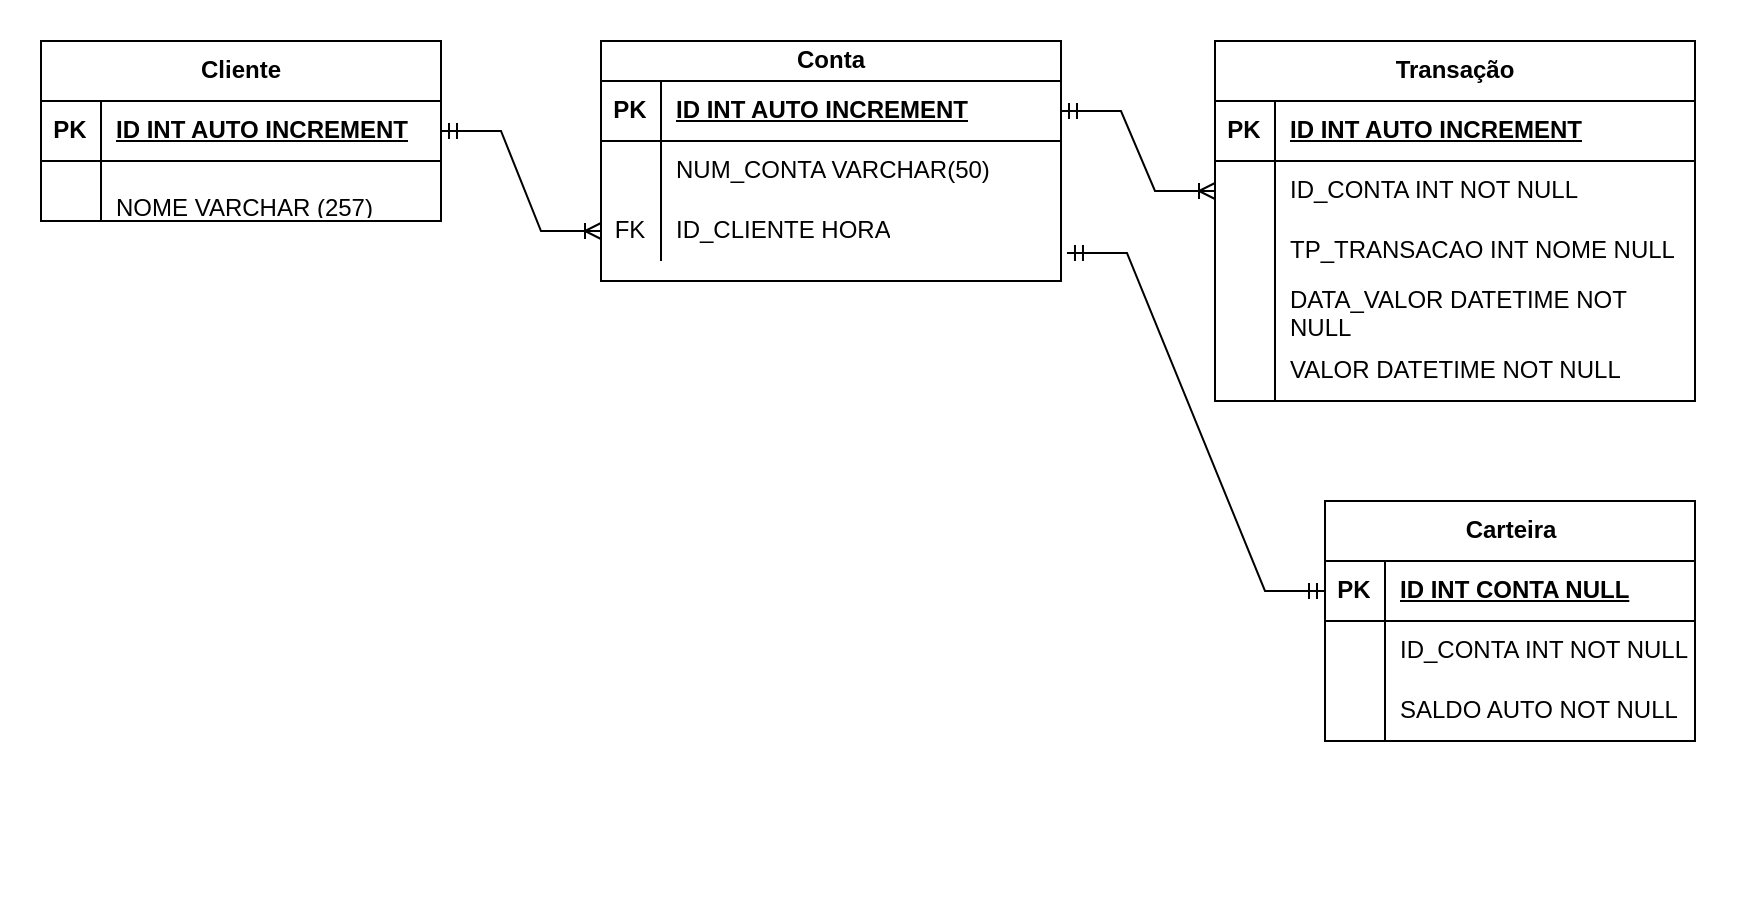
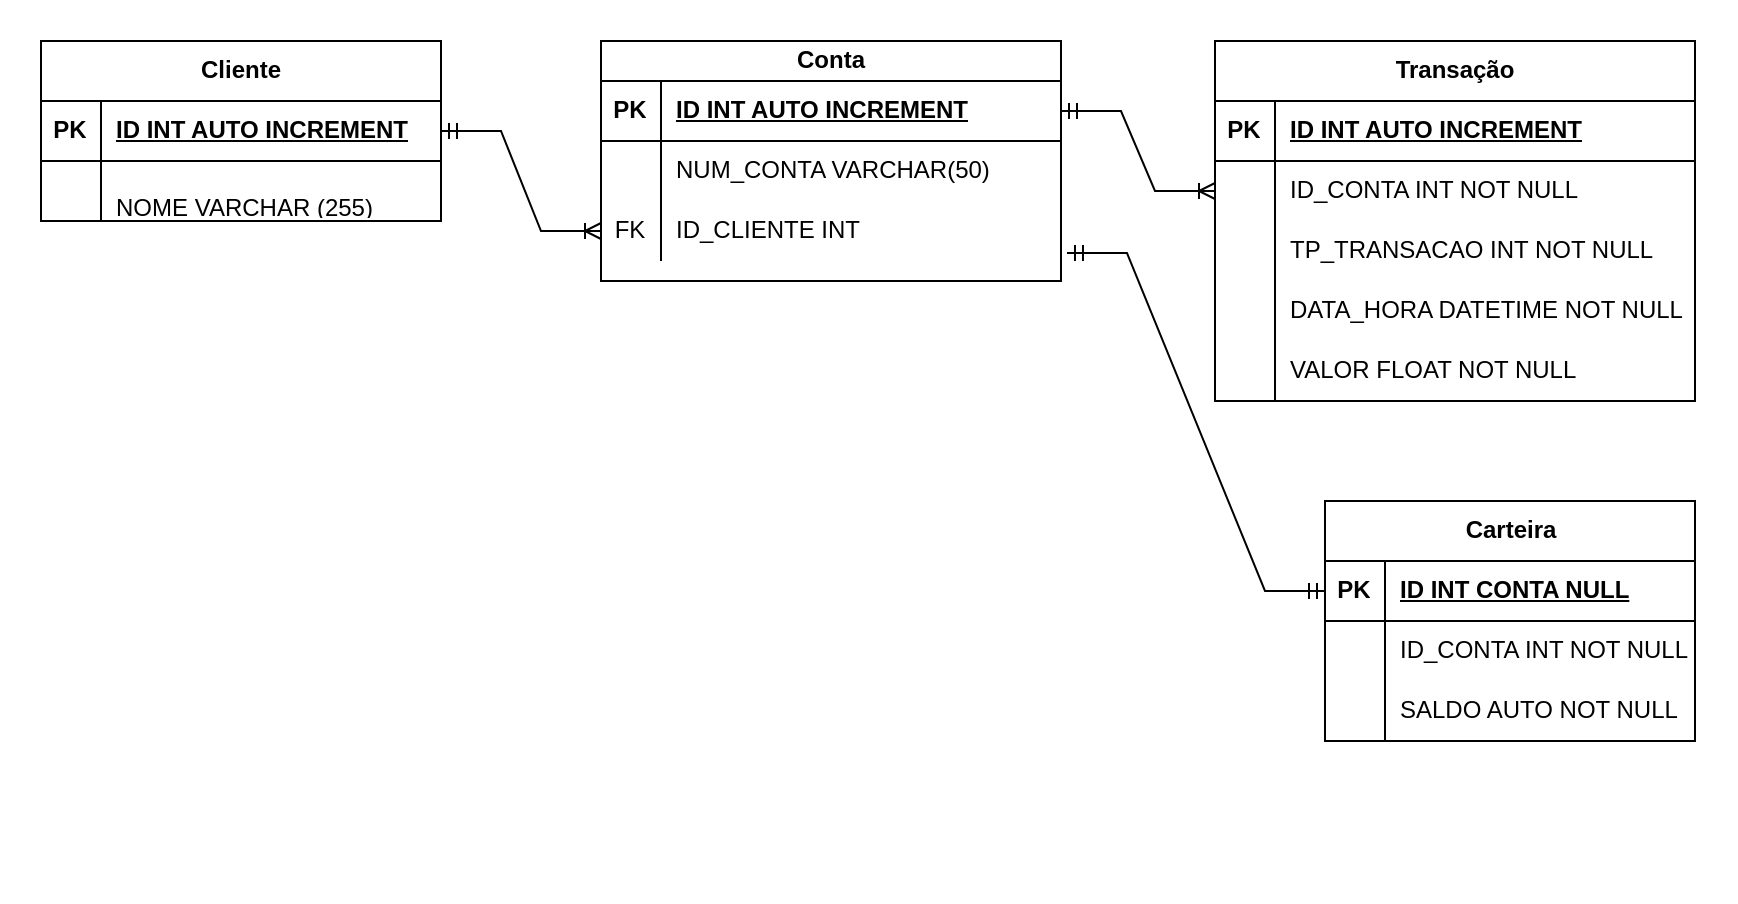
- <mxCell id="8" value="&lt;div&gt;&lt;br&gt;&lt;/div&gt;&lt;div&gt;NOME VARCHAR (257)&lt;/div&gt;" style="shape=partialRectangle;connectable=0;fillColor=none;top=0;left=0;bottom=0;right=0;align=left;spacingLeft=6;overflow=hidden;whiteSpace=wrap;html=1;" vertex="1" parent="6"><mxGeometry x="30" width="170" height="30" as="geometry"><mxRectangle width="170" height="30" as="alternateBounds" /></mxGeometry></mxCell>
+ <mxCell id="8" value="&lt;div&gt;&lt;br&gt;&lt;/div&gt;&lt;div&gt;NOME VARCHAR (255)&lt;/div&gt;" style="shape=partialRectangle;connectable=0;fillColor=none;top=0;left=0;bottom=0;right=0;align=left;spacingLeft=6;overflow=hidden;whiteSpace=wrap;html=1;" vertex="1" parent="6"><mxGeometry x="30" width="170" height="30" as="geometry"><mxRectangle width="170" height="30" as="alternateBounds" /></mxGeometry></mxCell>
- <mxCell id="18" value="ID_CLIENTE HORA" style="shape=partialRectangle;connectable=0;fillColor=none;top=0;left=0;bottom=0;right=0;align=left;spacingLeft=6;overflow=hidden;whiteSpace=wrap;html=1;" vertex="1" parent="16"><mxGeometry x="30" width="200" height="30" as="geometry"><mxRectangle width="200" height="30" as="alternateBounds" /></mxGeometry></mxCell>
+ <mxCell id="18" value="ID_CLIENTE INT" style="shape=partialRectangle;connectable=0;fillColor=none;top=0;left=0;bottom=0;right=0;align=left;spacingLeft=6;overflow=hidden;whiteSpace=wrap;html=1;" vertex="1" parent="16"><mxGeometry x="30" width="200" height="30" as="geometry"><mxRectangle width="200" height="30" as="alternateBounds" /></mxGeometry></mxCell>
- <mxCell id="29" value="TP_TRANSACAO INT NOME NULL" style="shape=partialRectangle;connectable=0;fillColor=none;top=0;left=0;bottom=0;right=0;align=left;spacingLeft=6;overflow=hidden;whiteSpace=wrap;html=1;" vertex="1" parent="27"><mxGeometry x="30" width="210" height="30" as="geometry"><mxRectangle width="210" height="30" as="alternateBounds" /></mxGeometry></mxCell>
+ <mxCell id="29" value="TP_TRANSACAO INT NOT NULL" style="shape=partialRectangle;connectable=0;fillColor=none;top=0;left=0;bottom=0;right=0;align=left;spacingLeft=6;overflow=hidden;whiteSpace=wrap;html=1;" vertex="1" parent="27"><mxGeometry x="30" width="210" height="30" as="geometry"><mxRectangle width="210" height="30" as="alternateBounds" /></mxGeometry></mxCell>
- <mxCell id="32" value="DATA_VALOR DATETIME NOT NULL&amp;nbsp;" style="shape=partialRectangle;connectable=0;fillColor=none;top=0;left=0;bottom=0;right=0;align=left;spacingLeft=6;overflow=hidden;whiteSpace=wrap;html=1;" vertex="1" parent="30"><mxGeometry x="30" width="210" height="30" as="geometry"><mxRectangle width="210" height="30" as="alternateBounds" /></mxGeometry></mxCell>
+ <mxCell id="32" value="DATA_HORA DATETIME NOT NULL&amp;nbsp;" style="shape=partialRectangle;connectable=0;fillColor=none;top=0;left=0;bottom=0;right=0;align=left;spacingLeft=6;overflow=hidden;whiteSpace=wrap;html=1;" vertex="1" parent="30"><mxGeometry x="30" width="210" height="30" as="geometry"><mxRectangle width="210" height="30" as="alternateBounds" /></mxGeometry></mxCell>
- <mxCell id="35" value="VALOR DATETIME NOT NULL" style="shape=partialRectangle;connectable=0;fillColor=none;top=0;left=0;bottom=0;right=0;align=left;spacingLeft=6;overflow=hidden;whiteSpace=wrap;html=1;" vertex="1" parent="33"><mxGeometry x="30" width="210" height="30" as="geometry"><mxRectangle width="210" height="30" as="alternateBounds" /></mxGeometry></mxCell>
+ <mxCell id="35" value="VALOR FLOAT NOT NULL" style="shape=partialRectangle;connectable=0;fillColor=none;top=0;left=0;bottom=0;right=0;align=left;spacingLeft=6;overflow=hidden;whiteSpace=wrap;html=1;" vertex="1" parent="33"><mxGeometry x="30" width="210" height="30" as="geometry"><mxRectangle width="210" height="30" as="alternateBounds" /></mxGeometry></mxCell>
